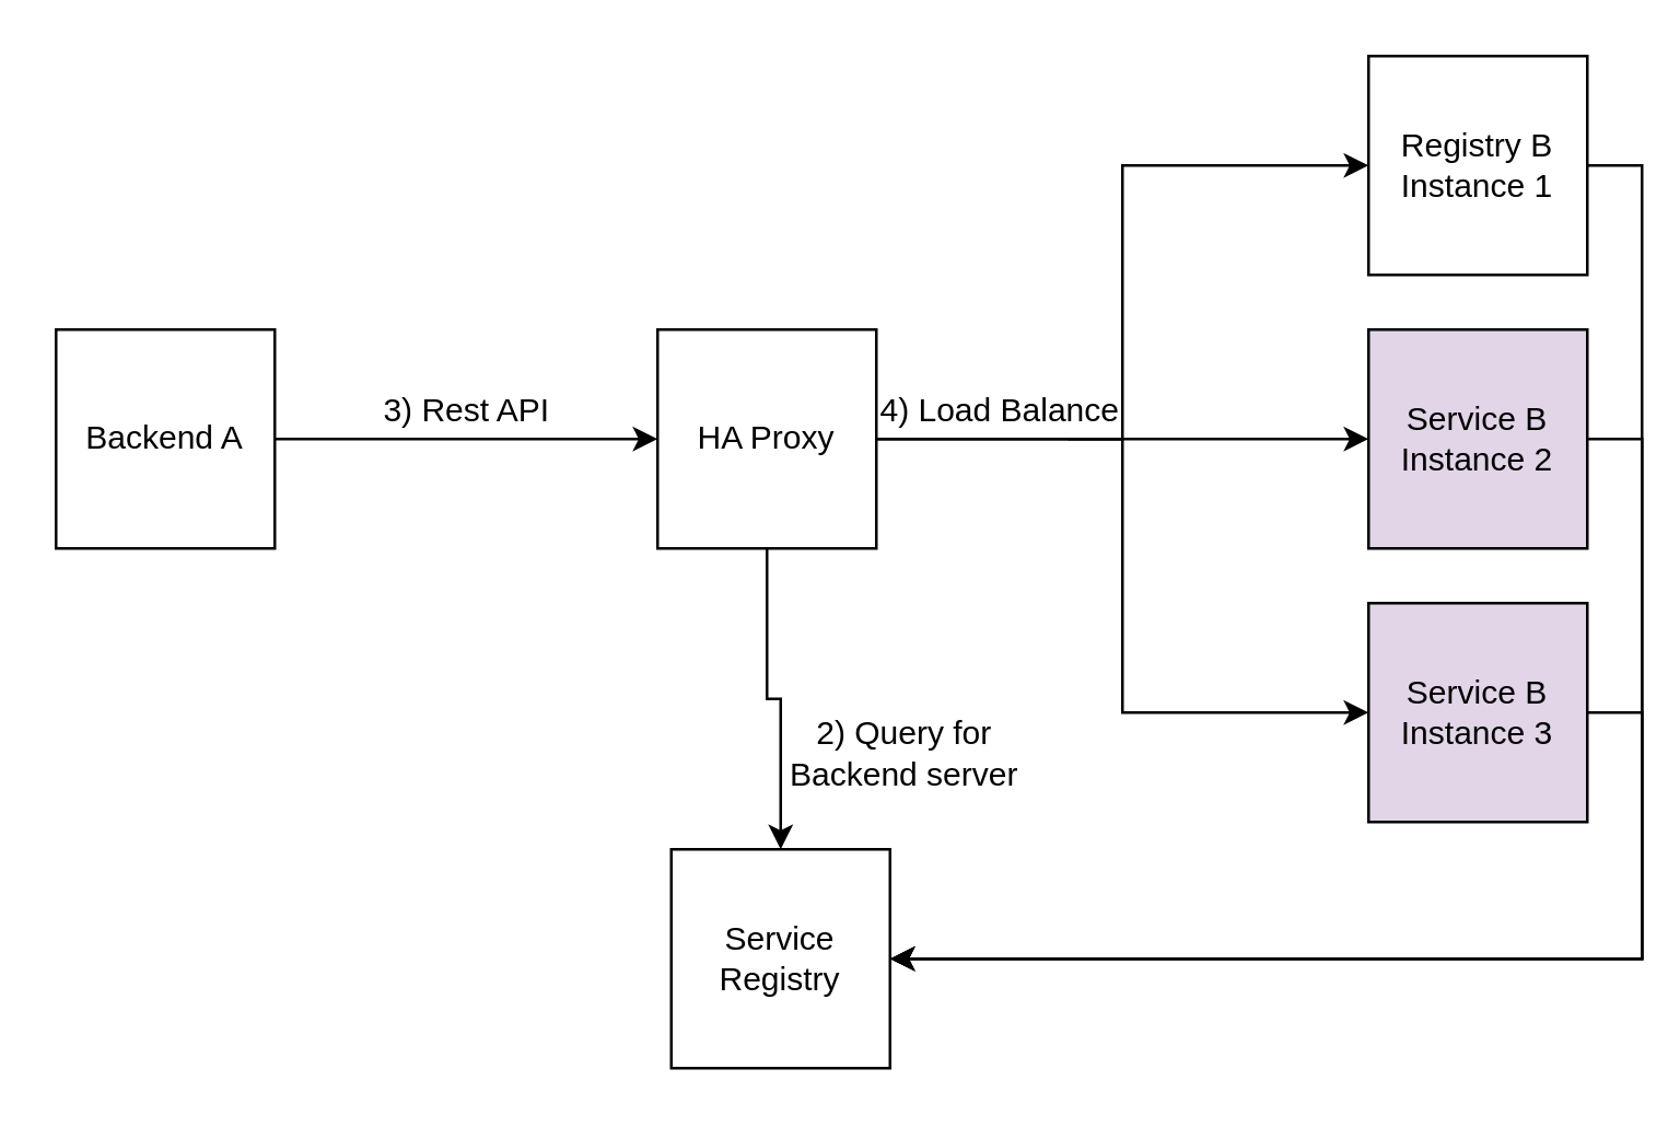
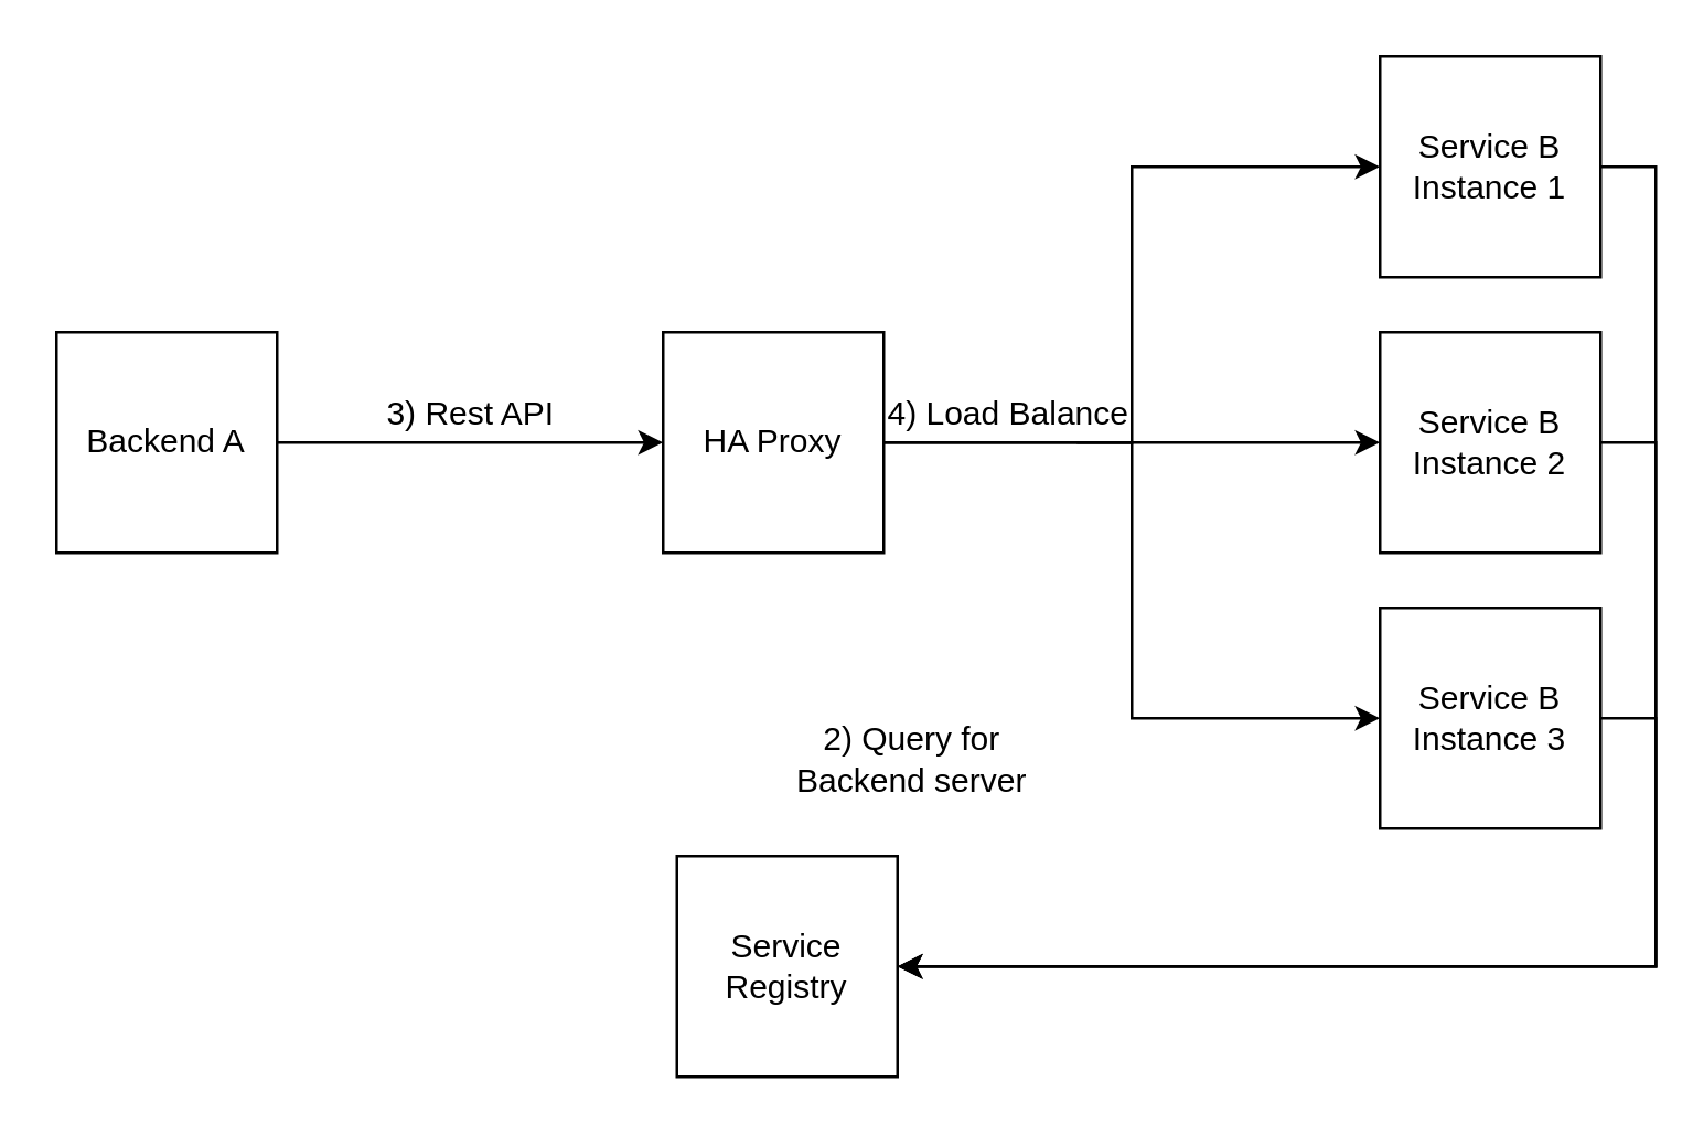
- <mxCell id="8" value="Registry B&lt;br&gt;Instance 1" style="whiteSpace=wrap;html=1;aspect=fixed;" vertex="1" parent="1"><mxGeometry x="500" y="20" width="80" height="80" as="geometry" /></mxCell>
+ <mxCell id="8" value="Service B&lt;br&gt;Instance 1" style="whiteSpace=wrap;html=1;aspect=fixed;" vertex="1" parent="1"><mxGeometry x="500" y="20" width="80" height="80" as="geometry" /></mxCell>
- <mxCell id="10" value="Service B&lt;br&gt;Instance 2" style="whiteSpace=wrap;html=1;aspect=fixed;fillColor=#e1d5e7;" vertex="1" parent="1"><mxGeometry x="500" y="120" width="80" height="80" as="geometry" /></mxCell>
+ <mxCell id="10" value="Service B&lt;br&gt;Instance 2" style="whiteSpace=wrap;html=1;aspect=fixed;" vertex="1" parent="1"><mxGeometry x="500" y="120" width="80" height="80" as="geometry" /></mxCell>
- <mxCell id="3" style="edgeStyle=orthogonalEdgeStyle;rounded=0;orthogonalLoop=1;jettySize=auto;html=1;exitX=0.5;exitY=1;exitDx=0;exitDy=0;entryX=0.5;entryY=0;entryDx=0;entryDy=0;" edge="1" parent="1" source="4" target="16"><mxGeometry relative="1" as="geometry" /></mxCell>
- <mxCell id="13" value="Service B&lt;br&gt;Instance 3" style="whiteSpace=wrap;html=1;aspect=fixed;fillColor=#e1d5e7;" vertex="1" parent="1"><mxGeometry x="500" y="220" width="80" height="80" as="geometry" /></mxCell>
+ <mxCell id="13" value="Service B&lt;br&gt;Instance 3" style="whiteSpace=wrap;html=1;aspect=fixed;" vertex="1" parent="1"><mxGeometry x="500" y="220" width="80" height="80" as="geometry" /></mxCell>
